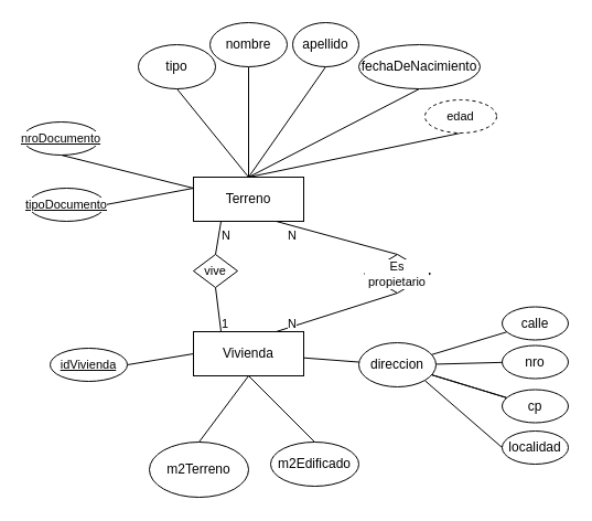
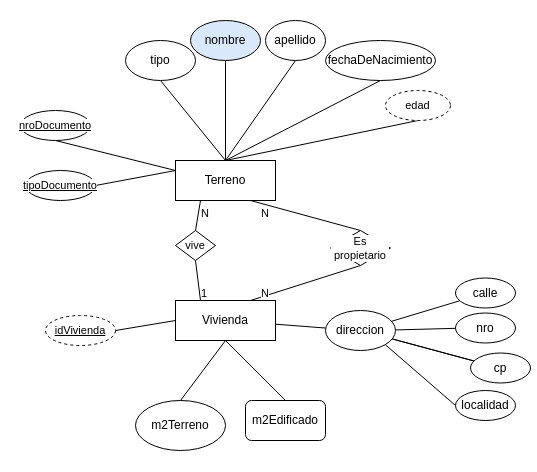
- <mxCell id="10" value="nombre" style="ellipse;whiteSpace=wrap;html=1;align=center;" vertex="1" parent="1"><mxGeometry x="190" y="20" width="70" height="40" as="geometry" /></mxCell>
+ <mxCell id="10" value="nombre" style="ellipse;whiteSpace=wrap;html=1;align=center;fillColor=#dae8fc;" vertex="1" parent="1"><mxGeometry x="190" y="20" width="70" height="40" as="geometry" /></mxCell>
- <mxCell id="42" value="idVivienda" style="ellipse;whiteSpace=wrap;html=1;align=center;fontStyle=4;fontFamily=Helvetica;fontSize=11;fontColor=default;labelBackgroundColor=default;" vertex="1" parent="1"><mxGeometry x="45" y="315" width="70" height="30" as="geometry" /></mxCell>
+ <mxCell id="42" value="idVivienda" style="ellipse;whiteSpace=wrap;html=1;align=center;fontStyle=4;fontFamily=Helvetica;fontSize=11;fontColor=default;labelBackgroundColor=default;dashed=1;" vertex="1" parent="1"><mxGeometry x="45" y="315" width="70" height="30" as="geometry" /></mxCell>
- <mxCell id="28" value="cp" style="ellipse;whiteSpace=wrap;html=1;align=center;" vertex="1" parent="1"><mxGeometry x="455" y="352.5" width="60" height="30" as="geometry" /></mxCell>
+ <mxCell id="28" value="cp" style="ellipse;whiteSpace=wrap;html=1;align=center;" vertex="1" parent="1"><mxGeometry x="470" y="352.5" width="60" height="30" as="geometry" /></mxCell>
- <mxCell id="31" value="m2Edificado" style="ellipse;whiteSpace=wrap;html=1;align=center;" vertex="1" parent="1"><mxGeometry x="245" y="400" width="80" height="40" as="geometry" /></mxCell>
+ <mxCell id="31" value="m2Edificado" style="whiteSpace=wrap;html=1;align=center;rounded=1;" vertex="1" parent="1"><mxGeometry x="245" y="400" width="80" height="40" as="geometry" /></mxCell>
